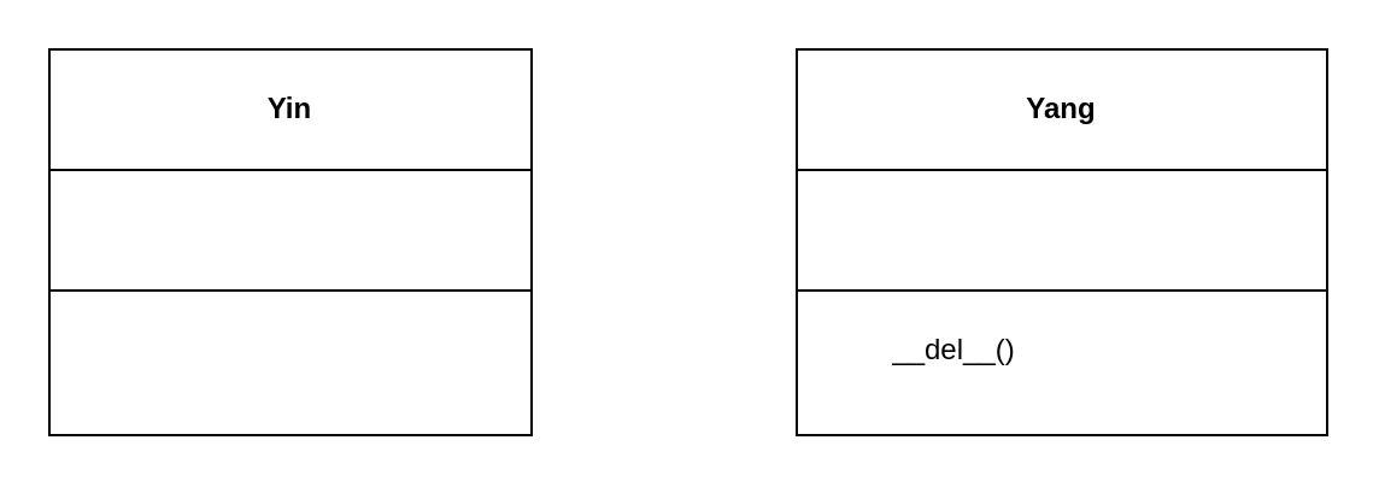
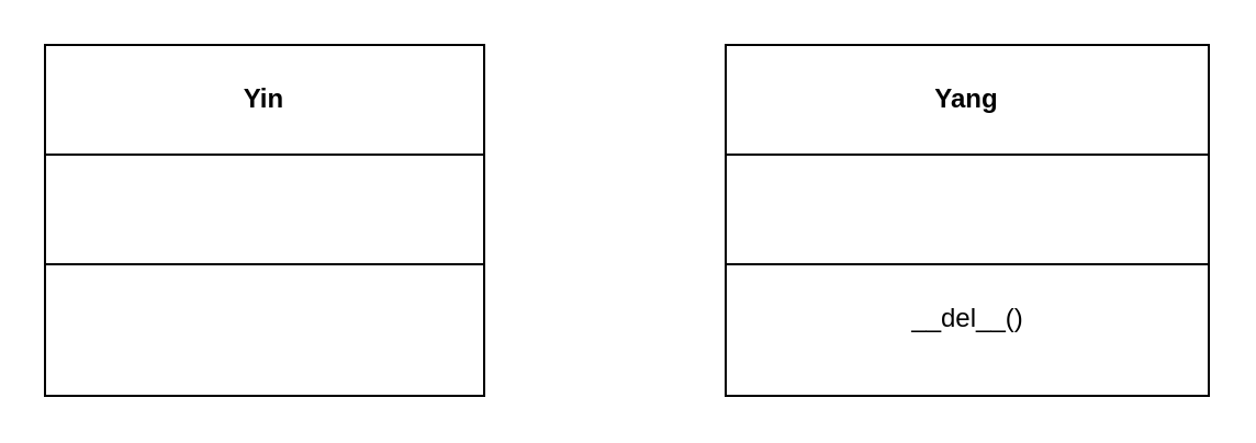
- <mxCell id="6" value="__del__()" style="text;html=1;align=center;verticalAlign=middle;resizable=0;points=[];autosize=1;strokeColor=none;fillColor=none;" vertex="1" parent="4"><mxGeometry x="30" y="110" width="70" height="30" as="geometry" /></mxCell>
+ <mxCell id="6" value="__del__()" style="text;html=1;align=center;verticalAlign=middle;resizable=0;points=[];autosize=1;strokeColor=none;fillColor=none;" vertex="1" parent="4"><mxGeometry x="75" y="110" width="70" height="30" as="geometry" /></mxCell>
